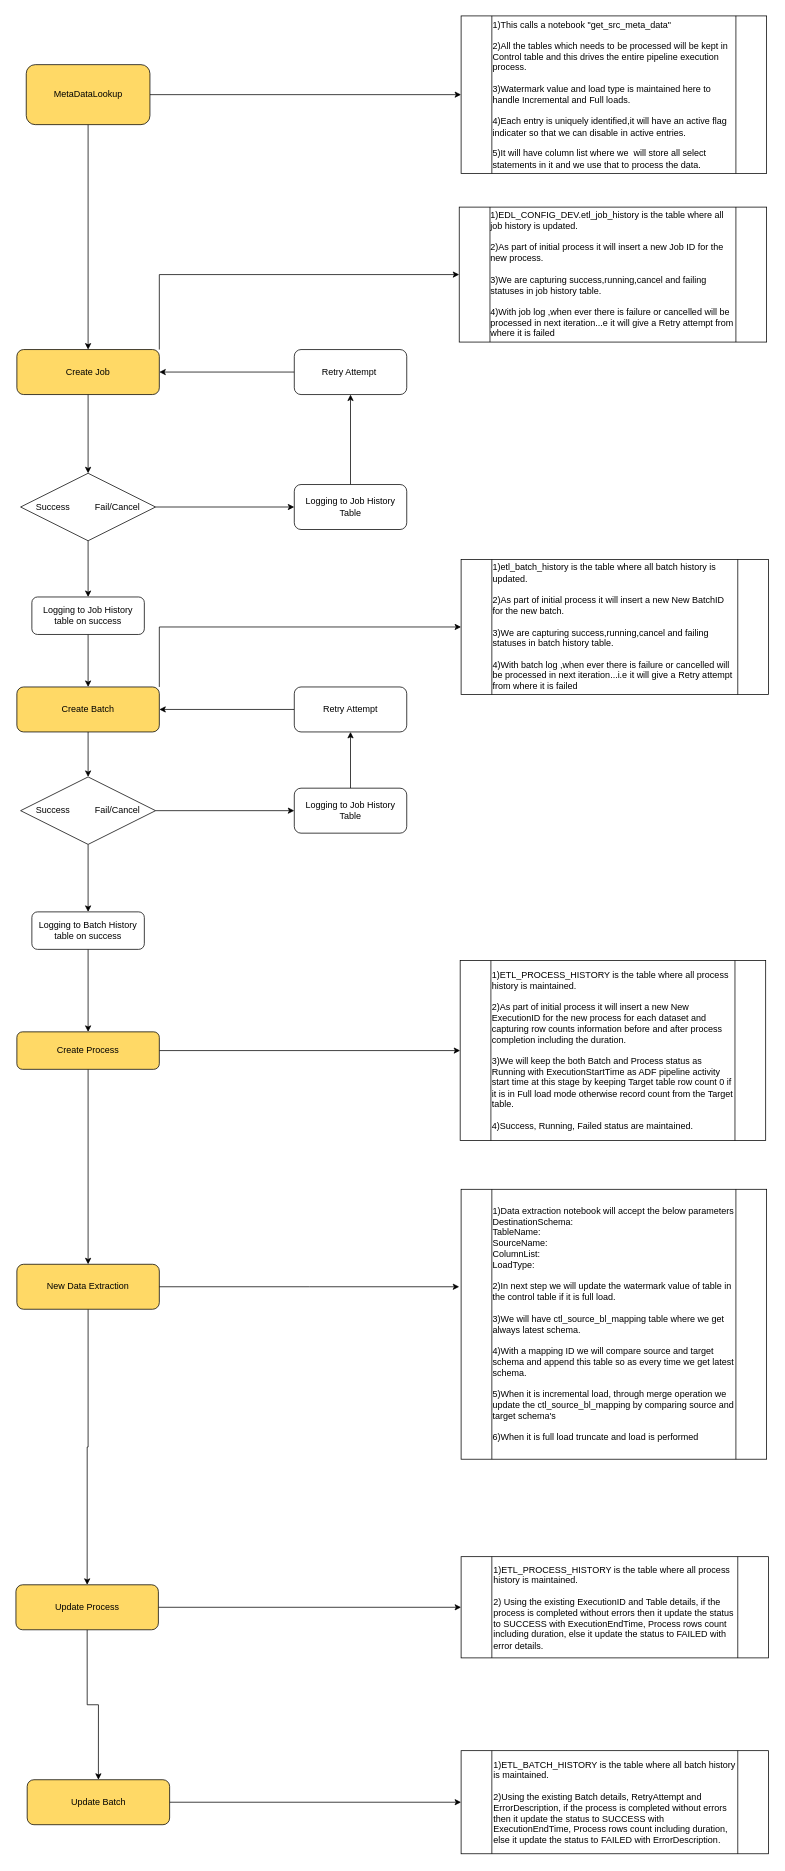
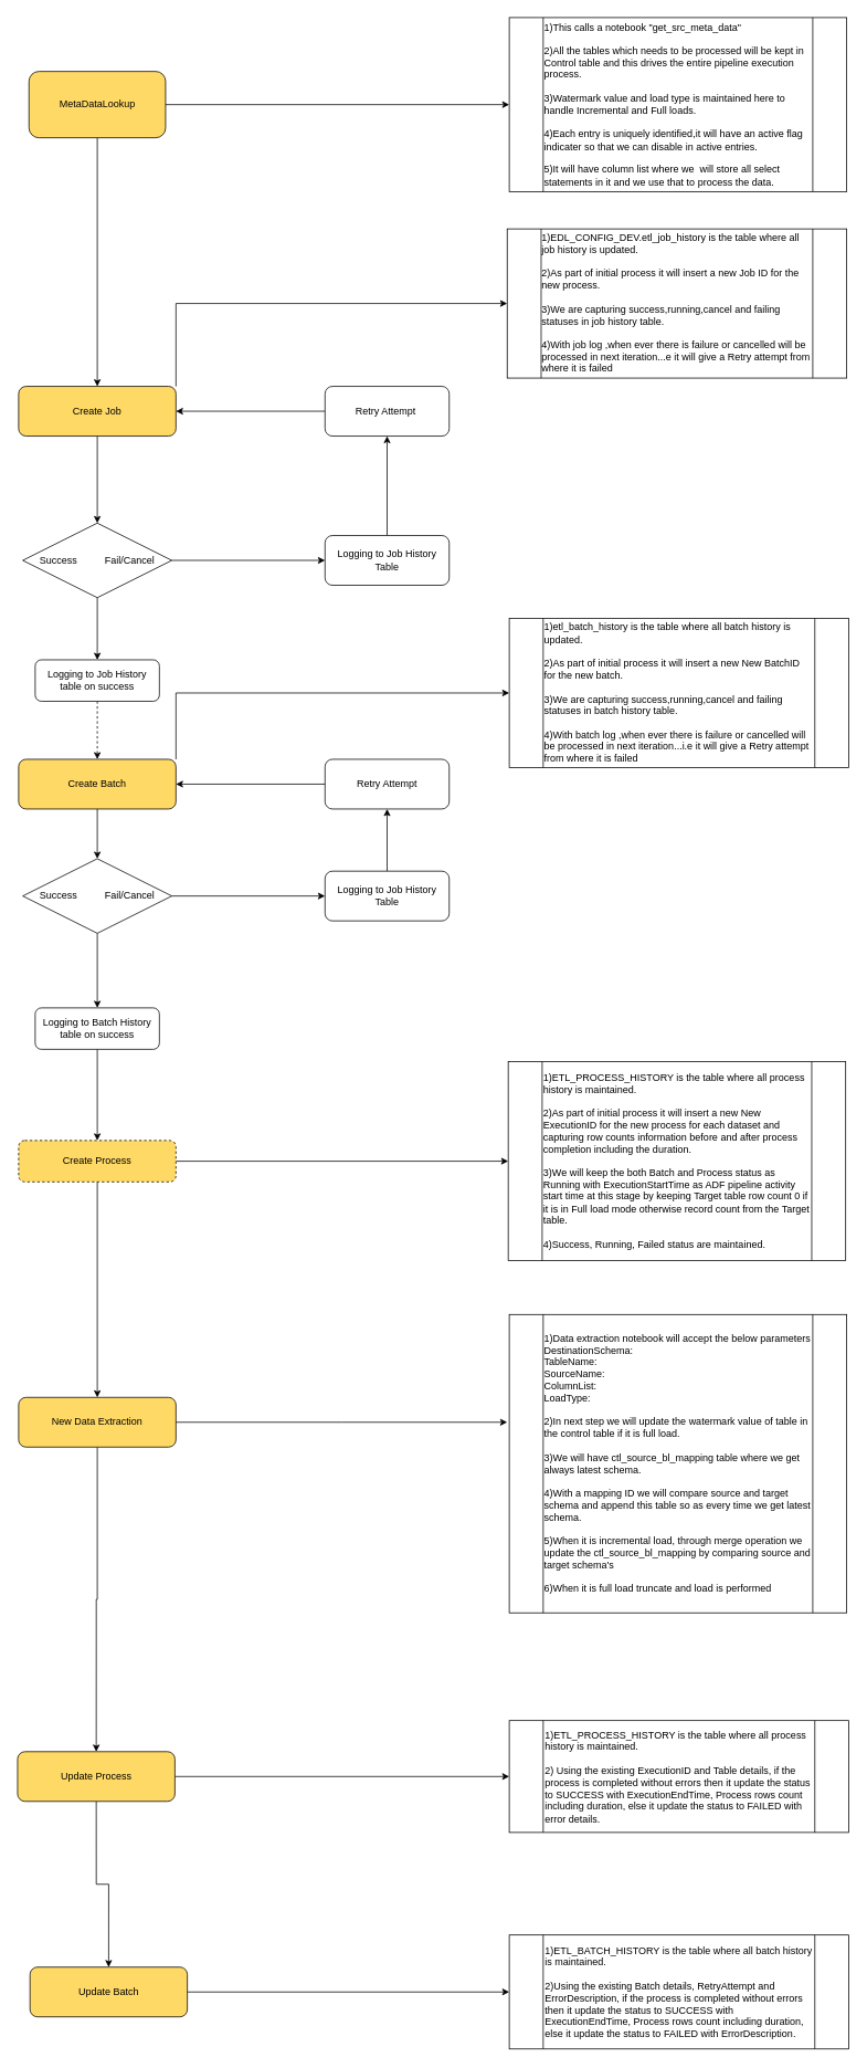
- <mxCell id="22" style="edgeStyle=orthogonalEdgeStyle;rounded=0;orthogonalLoop=1;jettySize=auto;html=1;exitX=0.5;exitY=1;exitDx=0;exitDy=0;" parent="1" source="23" target="11" edge="1"><mxGeometry relative="1" as="geometry" /></mxCell>
+ <mxCell id="22" style="edgeStyle=orthogonalEdgeStyle;rounded=0;orthogonalLoop=1;jettySize=auto;html=1;exitX=0.5;exitY=1;exitDx=0;exitDy=0;dashed=1;" parent="1" source="23" target="11" edge="1"><mxGeometry relative="1" as="geometry" /></mxCell>
- <mxCell id="35" value="Create Process" style="rounded=1;whiteSpace=wrap;html=1;strokeColor=default;align=center;verticalAlign=middle;fontFamily=Helvetica;fontSize=12;fontColor=default;fillColor=#FFD966;" parent="1" vertex="1"><mxGeometry x="22" y="1375" width="190" height="50" as="geometry" /></mxCell>
+ <mxCell id="35" value="Create Process" style="rounded=1;whiteSpace=wrap;html=1;strokeColor=default;align=center;verticalAlign=middle;fontFamily=Helvetica;fontSize=12;fontColor=default;fillColor=#FFD966;dashed=1;" parent="1" vertex="1"><mxGeometry x="22" y="1375" width="190" height="50" as="geometry" /></mxCell>
